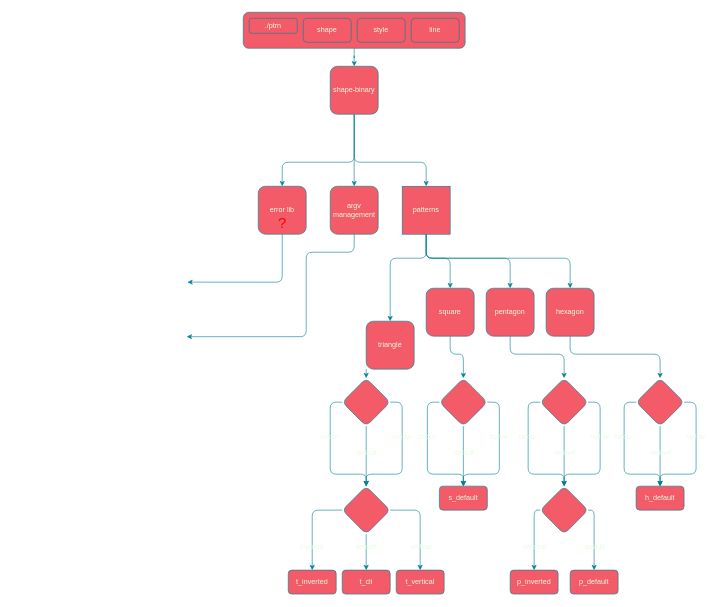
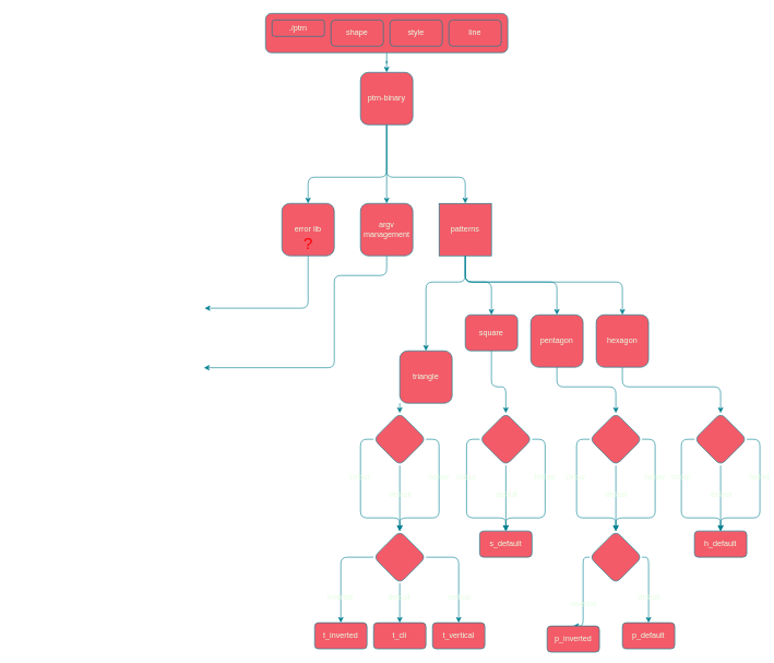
- <mxCell id="7" value="shape-binary" style="whiteSpace=wrap;html=1;aspect=fixed;labelBackgroundColor=none;rounded=1;fillColor=#F45B69;strokeColor=#028090;fontColor=#E4FDE1;" parent="1" vertex="1"><mxGeometry x="550" y="110" width="80" height="80" as="geometry" /></mxCell>
+ <mxCell id="7" value="ptrn-binary" style="whiteSpace=wrap;html=1;aspect=fixed;labelBackgroundColor=none;rounded=1;fillColor=#F45B69;strokeColor=#028090;fontColor=#E4FDE1;" parent="1" vertex="1"><mxGeometry x="550" y="110" width="80" height="80" as="geometry" /></mxCell>
- <mxCell id="18" value="square" style="whiteSpace=wrap;html=1;aspect=fixed;rounded=1;labelBackgroundColor=none;fillColor=#F45B69;strokeColor=#028090;fontColor=#E4FDE1;" parent="1" vertex="1"><mxGeometry x="710" y="480" width="80" height="80" as="geometry" /></mxCell>
+ <mxCell id="18" value="square" style="whiteSpace=wrap;html=1;aspect=fixed;rounded=1;labelBackgroundColor=none;fillColor=#F45B69;strokeColor=#028090;fontColor=#E4FDE1;" parent="1" vertex="1"><mxGeometry x="710" y="480" width="80" height="55" as="geometry" /></mxCell>
- <mxCell id="78" value="p_inverted" style="rounded=1;whiteSpace=wrap;html=1;labelBackgroundColor=none;fillColor=#F45B69;strokeColor=#028090;fontColor=#E4FDE1;" vertex="1" parent="1"><mxGeometry x="850" y="950" width="80" height="40" as="geometry" /></mxCell>
+ <mxCell id="78" value="p_inverted" style="rounded=1;whiteSpace=wrap;html=1;labelBackgroundColor=none;fillColor=#F45B69;strokeColor=#028090;fontColor=#E4FDE1;" vertex="1" parent="1"><mxGeometry x="835" y="955" width="80" height="40" as="geometry" /></mxCell>
